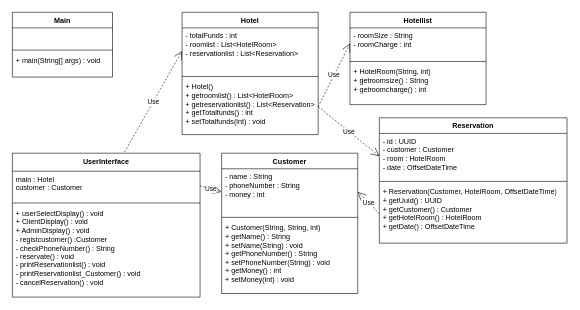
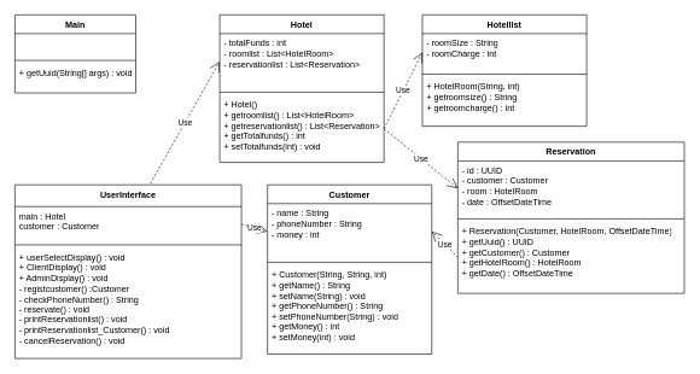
- <mxCell id="17" value="+ main(String[] args) : void" style="text;strokeColor=none;fillColor=none;align=left;verticalAlign=top;spacingLeft=4;spacingRight=4;overflow=hidden;rotatable=0;points=[[0,0.5],[1,0.5]];portConstraint=eastwest;whiteSpace=wrap;html=1;" vertex="1" parent="14"><mxGeometry y="67" width="167" height="41" as="geometry" /></mxCell>
+ <mxCell id="17" value="+ getUuid(String[] args) : void" style="text;strokeColor=none;fillColor=none;align=left;verticalAlign=top;spacingLeft=4;spacingRight=4;overflow=hidden;rotatable=0;points=[[0,0.5],[1,0.5]];portConstraint=eastwest;whiteSpace=wrap;html=1;" vertex="1" parent="14"><mxGeometry y="67" width="167" height="41" as="geometry" /></mxCell>
